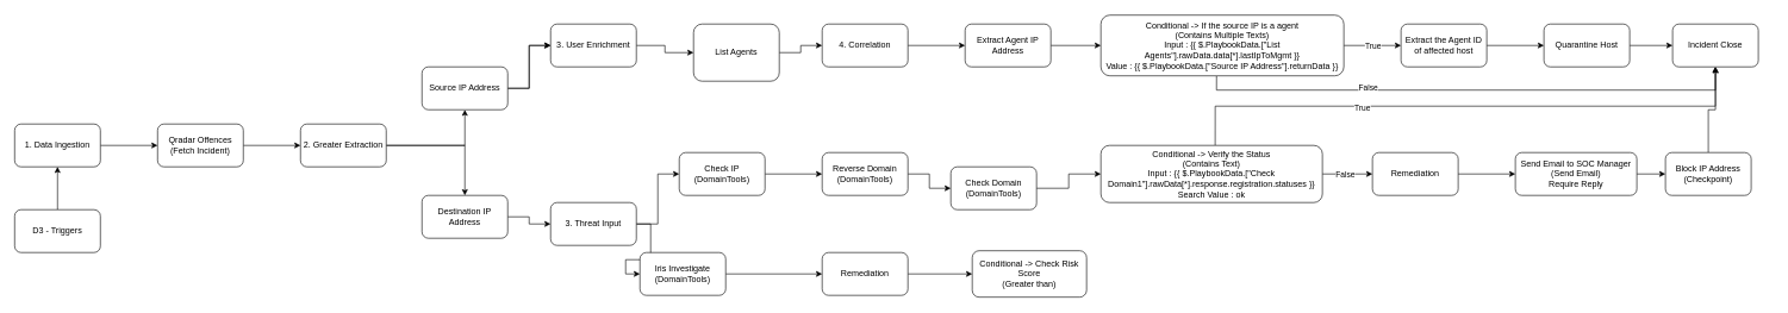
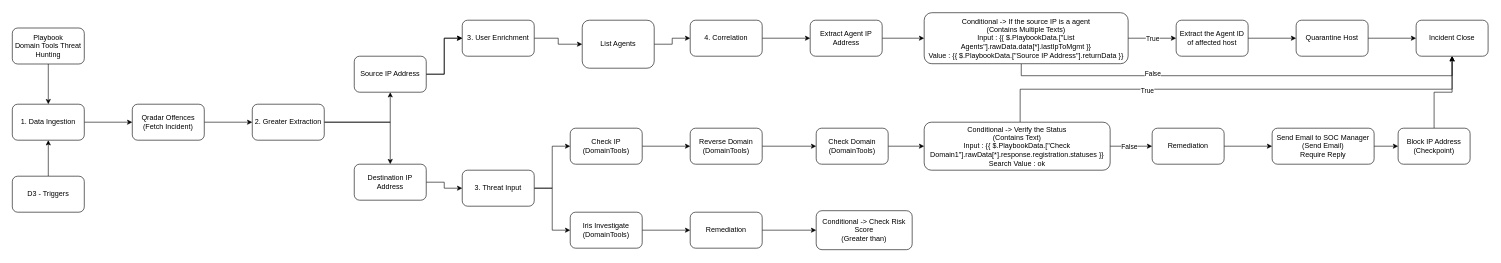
- <mxCell id="31" value="Incident Close" style="whiteSpace=wrap;html=1;rounded=1;" parent="1" vertex="1"><mxGeometry x="2340" y="33" width="120" height="60" as="geometry" /></mxCell>
+ <mxCell id="31" value="Incident Close" style="whiteSpace=wrap;html=1;rounded=1;" parent="1" vertex="1"><mxGeometry x="2360" y="33" width="120" height="60" as="geometry" /></mxCell>
+ <mxCell id="33" value="Playbook&lt;br&gt;Domain Tools Threat Hunting" style="rounded=1;whiteSpace=wrap;html=1;" vertex="1" parent="1"><mxGeometry x="20" y="46" width="120" height="60" as="geometry" /></mxCell>
+ <mxCell id="32" value="" style="edgeStyle=orthogonalEdgeStyle;rounded=0;orthogonalLoop=1;jettySize=auto;html=1;" edge="1" parent="1" source="33" target="3"><mxGeometry relative="1" as="geometry" /></mxCell>
- <mxCell id="49" value="Check Domain&lt;br&gt;(DomainTools)" style="whiteSpace=wrap;html=1;rounded=1;" vertex="1" parent="1"><mxGeometry x="1330" y="233" width="120" height="60" as="geometry" /></mxCell>
+ <mxCell id="49" value="Check Domain&lt;br&gt;(DomainTools)" style="whiteSpace=wrap;html=1;rounded=1;" vertex="1" parent="1"><mxGeometry x="1360" y="213" width="120" height="60" as="geometry" /></mxCell>
- <mxCell id="42" value="Iris Investigate&lt;br&gt;(DomainTools)" style="rounded=1;whiteSpace=wrap;html=1;" vertex="1" parent="1"><mxGeometry x="895" y="353" width="120" height="60" as="geometry" /></mxCell>
+ <mxCell id="42" value="Iris Investigate&lt;br&gt;(DomainTools)" style="rounded=1;whiteSpace=wrap;html=1;" vertex="1" parent="1"><mxGeometry x="950" y="353" width="120" height="60" as="geometry" /></mxCell>
